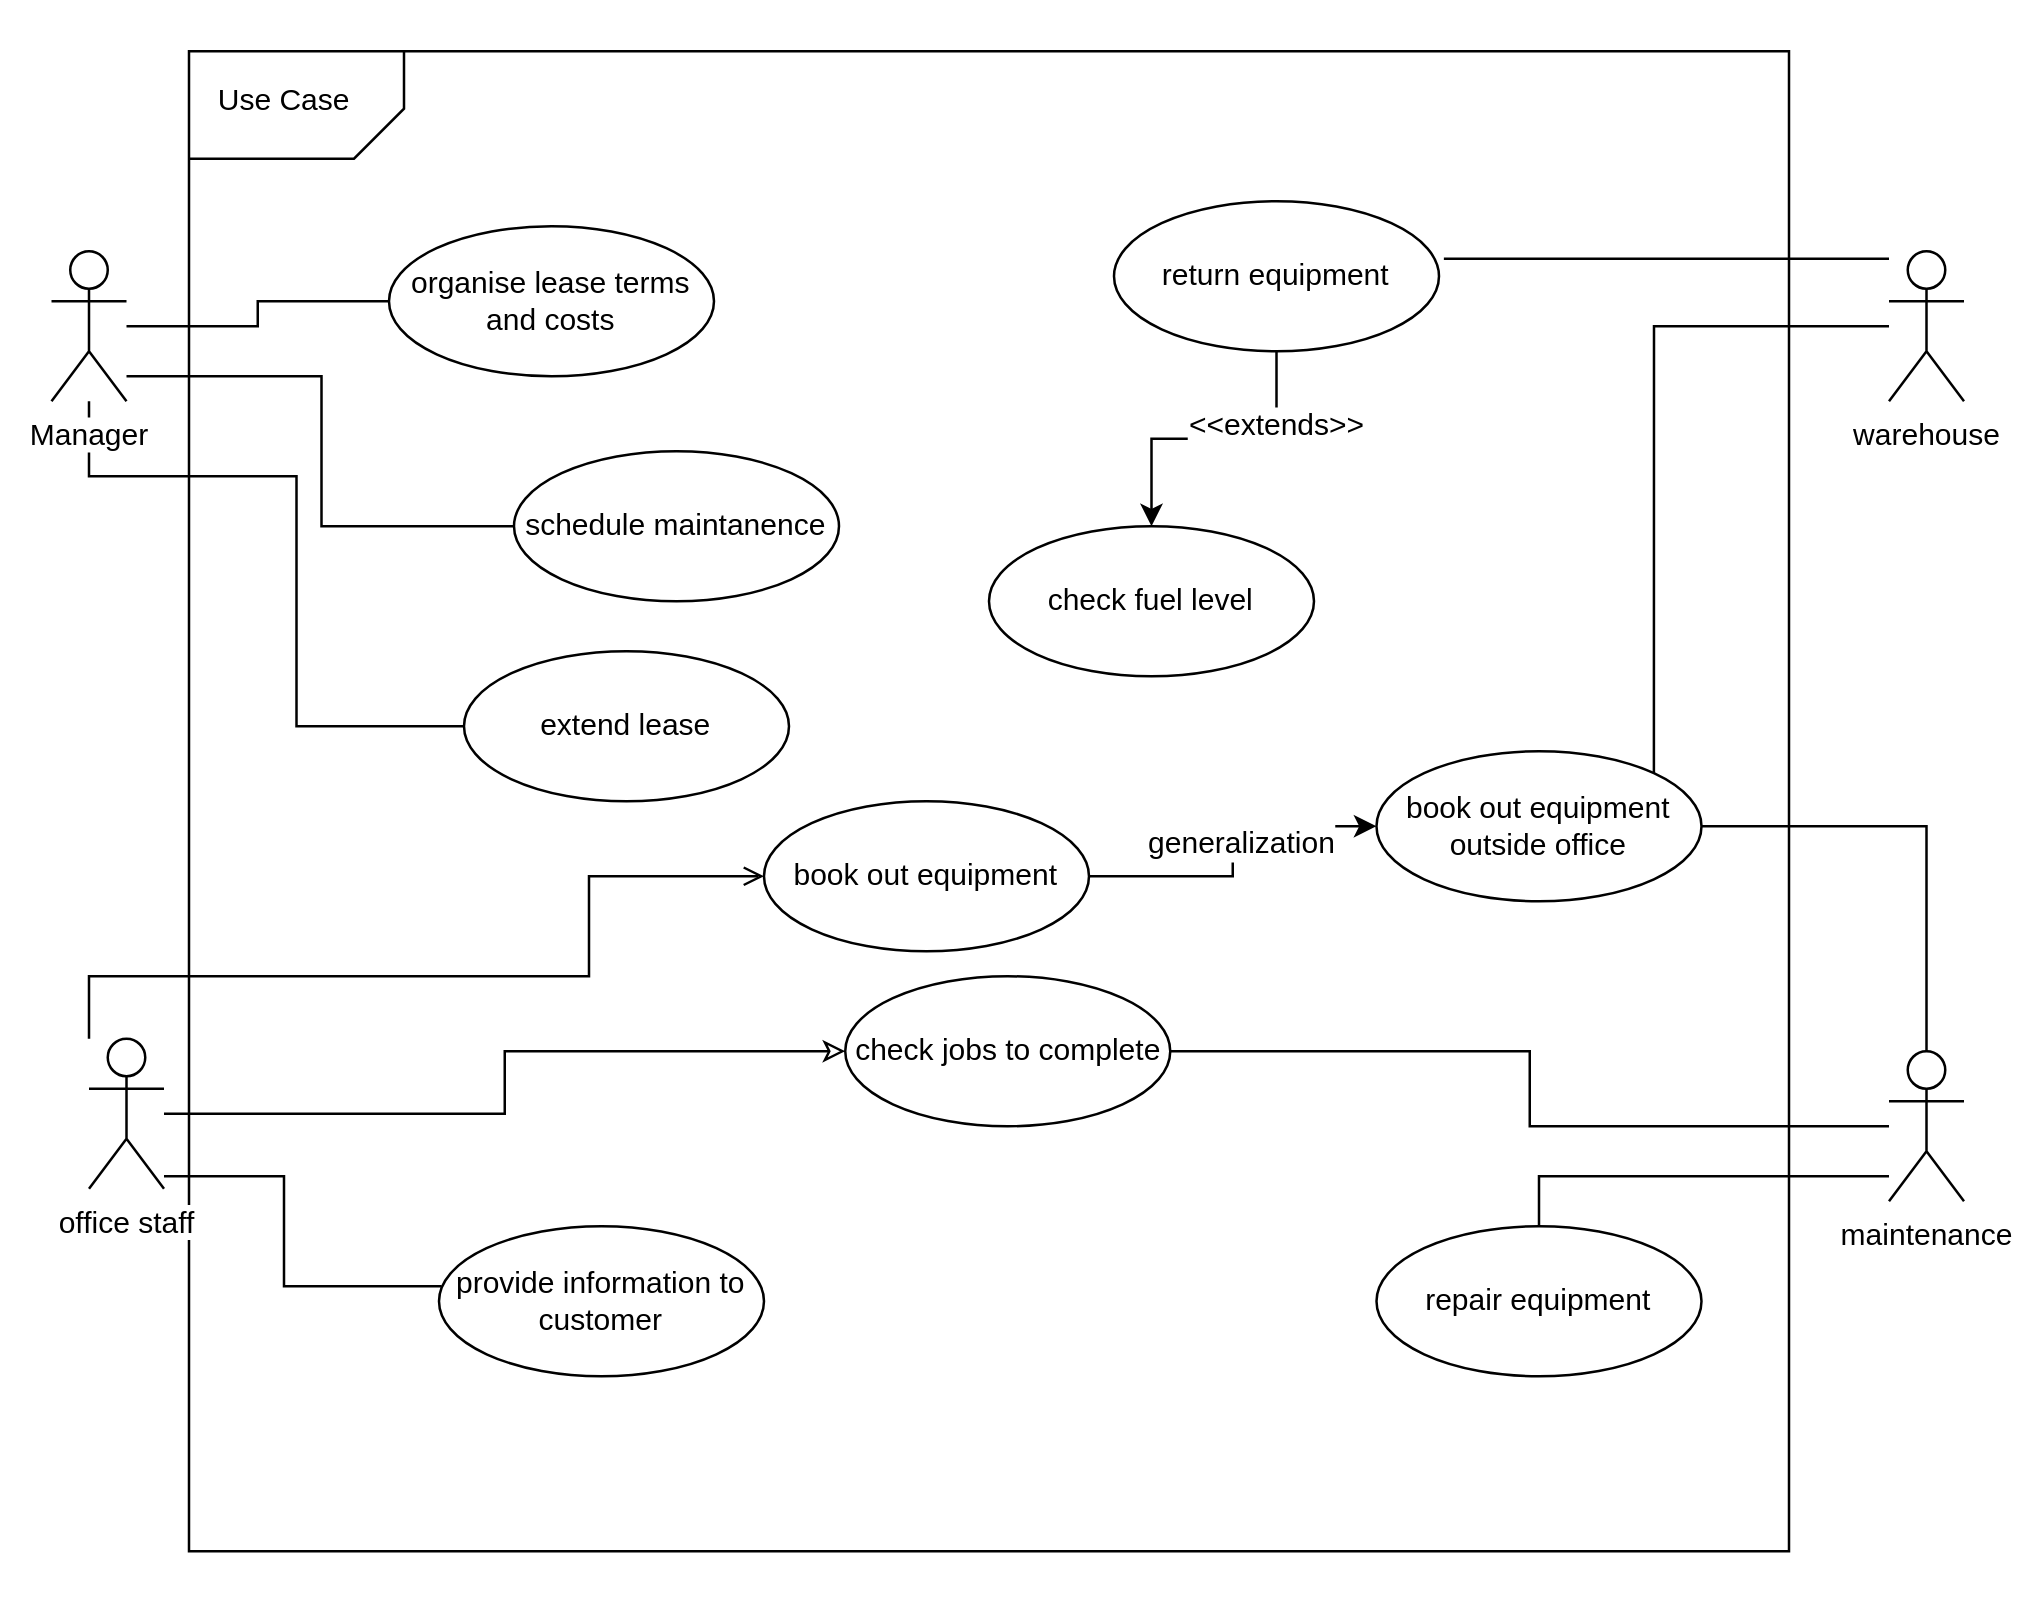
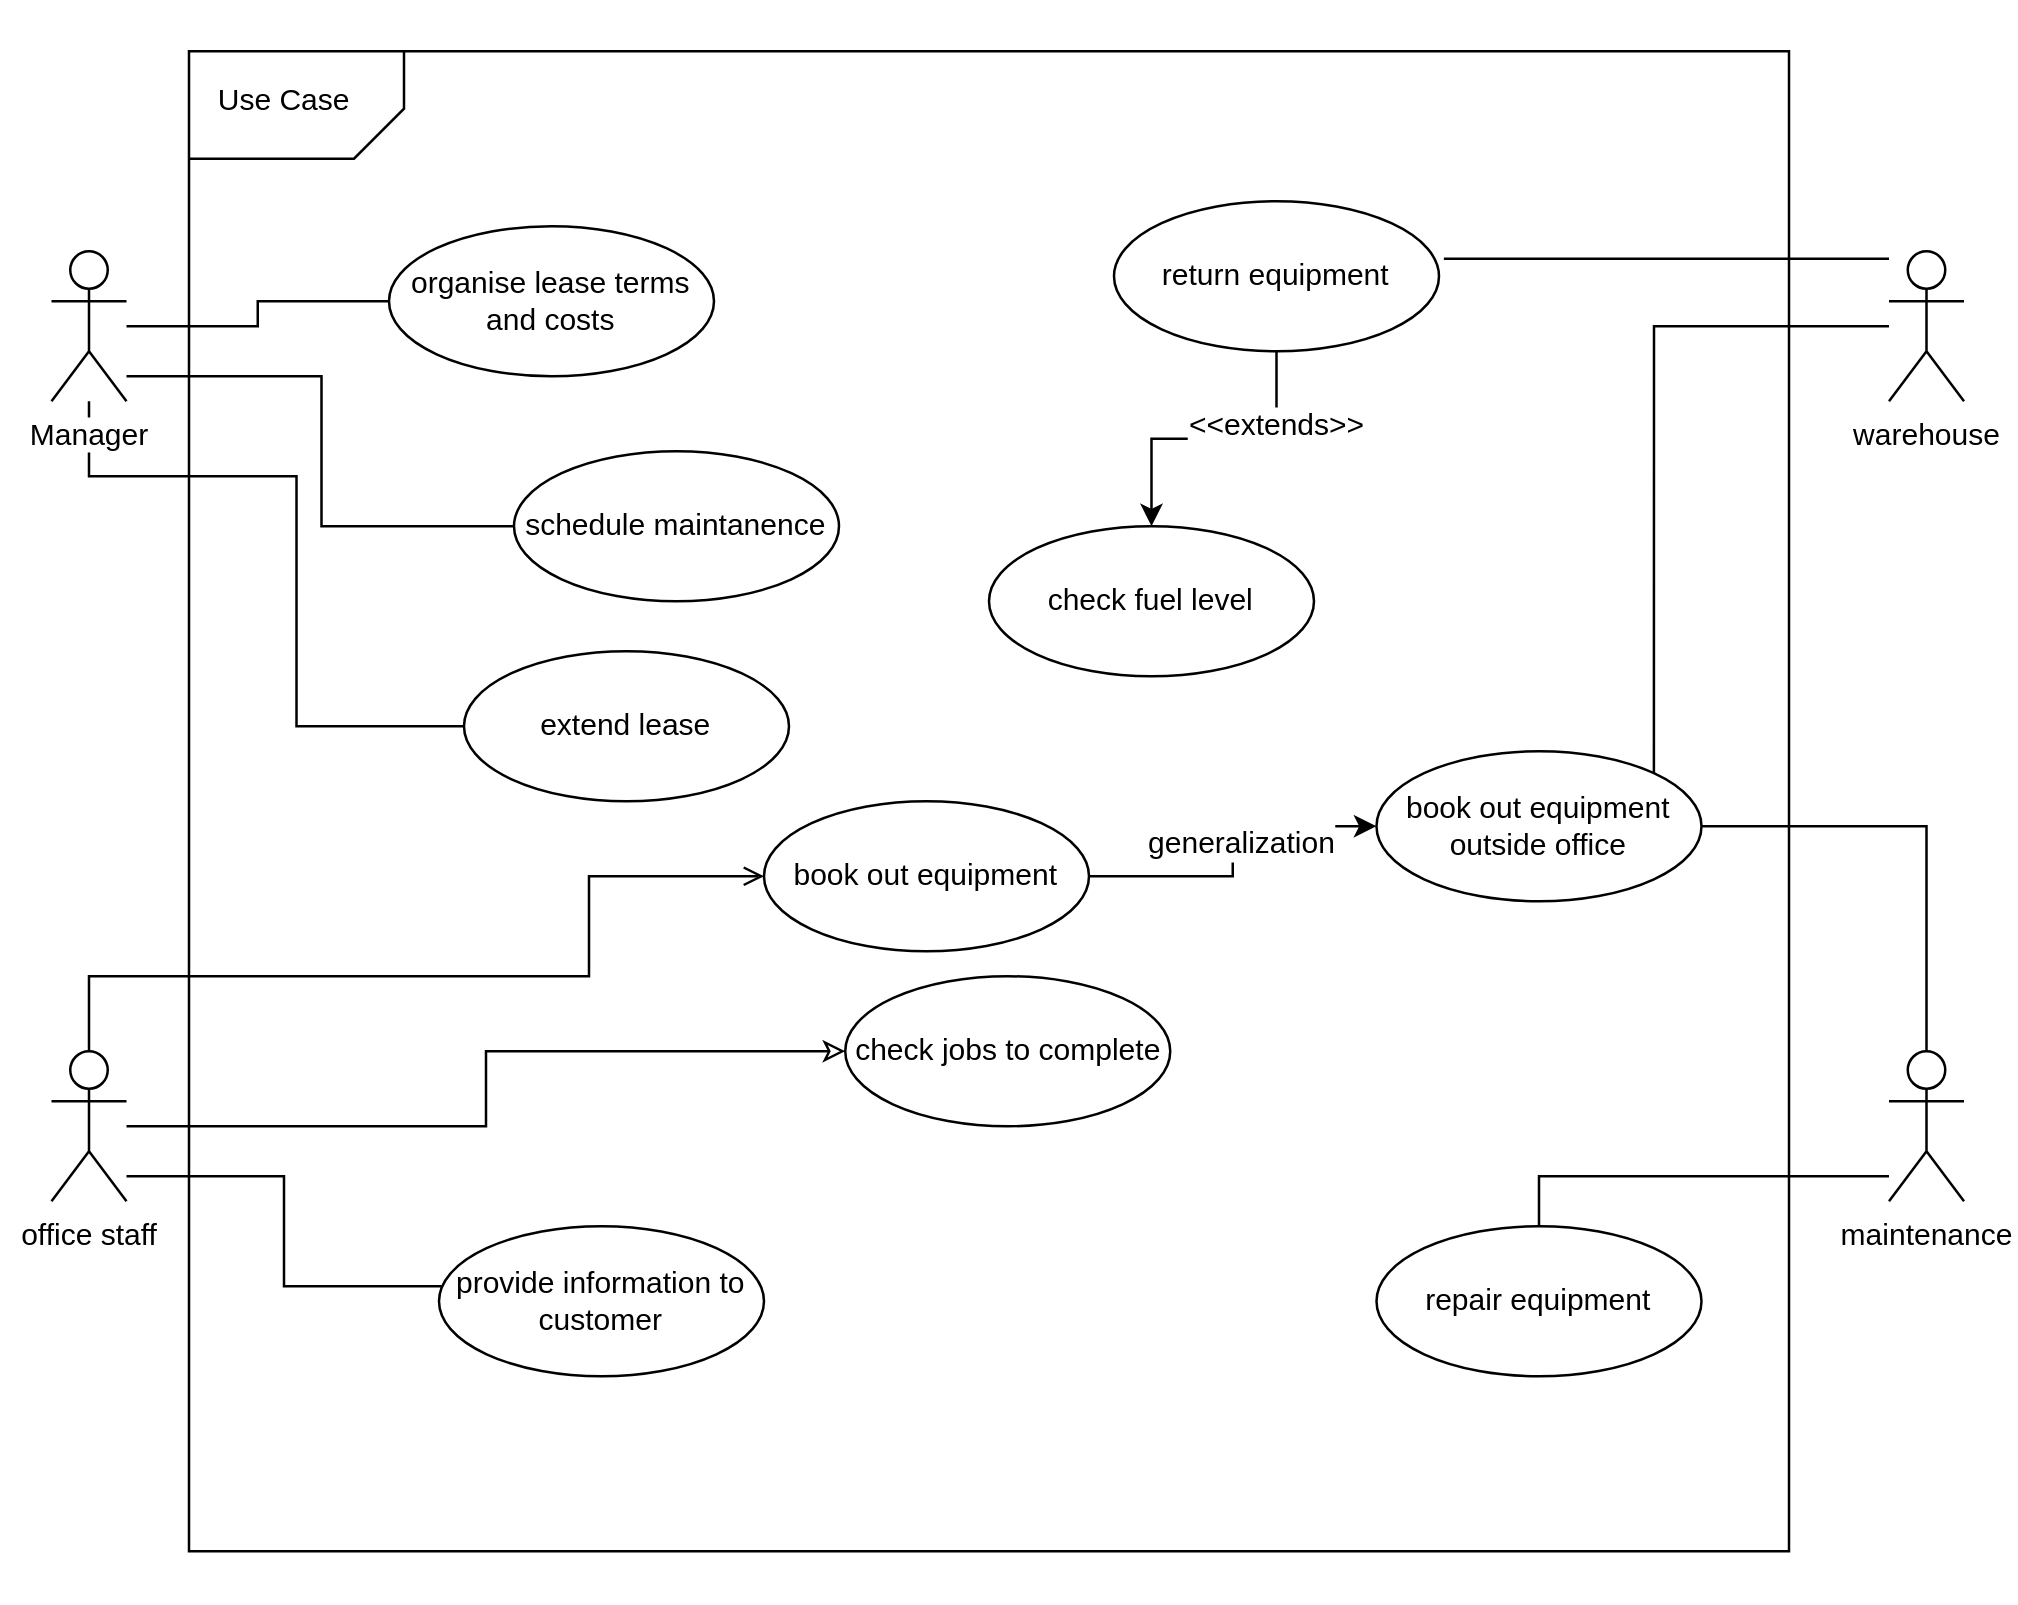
- <mxCell id="14" style="edgeStyle=orthogonalEdgeStyle;rounded=0;orthogonalLoop=1;jettySize=auto;html=1;entryX=1;entryY=0.5;entryDx=0;entryDy=0;endArrow=none;endFill=0;" edge="1" parent="1" source="17" target="21"><mxGeometry relative="1" as="geometry"><mxPoint x="475" y="420" as="targetPoint" /></mxGeometry></mxCell>
- <mxCell id="13" value="office staff" style="shape=umlActor;verticalLabelPosition=bottom;labelBackgroundColor=#ffffff;verticalAlign=top;html=1;outlineConnect=0;" vertex="1" parent="1"><mxGeometry x="35" y="415" width="30" height="60" as="geometry" /></mxCell>
+ <mxCell id="13" value="office staff" style="shape=umlActor;verticalLabelPosition=bottom;labelBackgroundColor=#ffffff;verticalAlign=top;html=1;outlineConnect=0;" vertex="1" parent="1"><mxGeometry x="20" y="420" width="30" height="60" as="geometry" /></mxCell>
